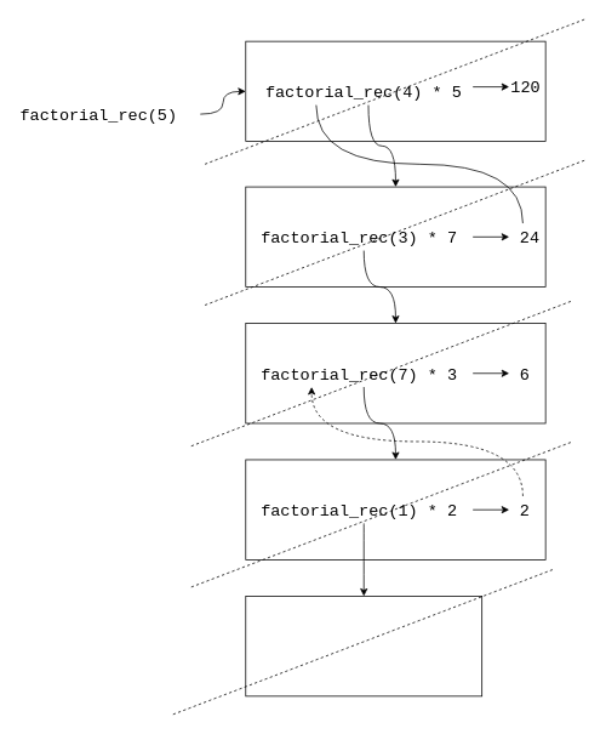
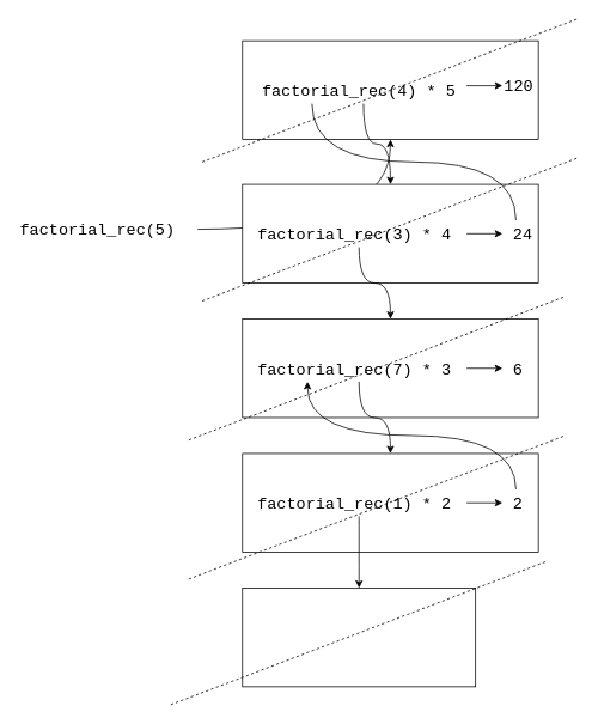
- <mxCell id="3" value="factorial_rec(5)" style="text;html=1;fontFamily=Courier New;fontSize=18;" parent="1" vertex="1"><mxGeometry x="20" y="110" width="200" height="30" as="geometry" /></mxCell>
+ <mxCell id="3" value="factorial_rec(5)" style="text;html=1;fontFamily=Courier New;fontSize=18;" parent="1" vertex="1"><mxGeometry x="20" y="240" width="200" height="30" as="geometry" /></mxCell>
- <mxCell id="9" value="factorial_rec(3) * 7&lt;br&gt;" style="text;html=1;fontFamily=Courier New;fontSize=18;" parent="1" vertex="1"><mxGeometry x="285" y="245" width="230" height="30" as="geometry" /></mxCell>
+ <mxCell id="9" value="factorial_rec(3) * 4&lt;br&gt;" style="text;html=1;fontFamily=Courier New;fontSize=18;" parent="1" vertex="1"><mxGeometry x="285" y="245" width="230" height="30" as="geometry" /></mxCell>
- <mxCell id="19" style="edgeStyle=orthogonalEdgeStyle;curved=1;rounded=0;html=1;exitX=0.25;exitY=0;entryX=0.25;entryY=1;jettySize=auto;orthogonalLoop=1;fontFamily=Courier New;fontSize=18;dashed=1;" parent="1" source="20" target="12" edge="1"><mxGeometry relative="1" as="geometry" /></mxCell>
+ <mxCell id="19" style="edgeStyle=orthogonalEdgeStyle;curved=1;rounded=0;html=1;exitX=0.25;exitY=0;entryX=0.25;entryY=1;jettySize=auto;orthogonalLoop=1;fontFamily=Courier New;fontSize=18;" parent="1" source="20" target="12" edge="1"><mxGeometry relative="1" as="geometry" /></mxCell>
